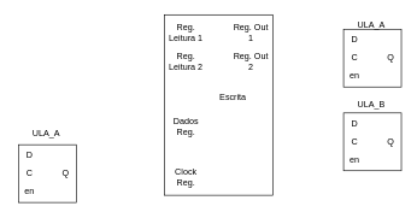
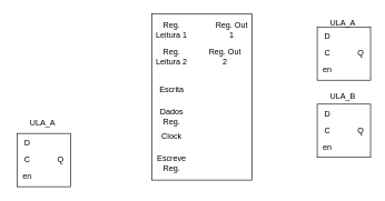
- <mxCell id="11" value="Reg. Out&lt;div&gt;2&lt;/div&gt;" style="text;html=1;align=center;verticalAlign=middle;whiteSpace=wrap;rounded=0;" vertex="1" parent="2"><mxGeometry x="90" y="50" width="60" height="30" as="geometry" /></mxCell>
+ <mxCell id="11" value="Reg. Out&lt;div&gt;2&lt;/div&gt;" style="text;html=1;align=center;verticalAlign=middle;whiteSpace=wrap;rounded=0;" vertex="1" parent="2"><mxGeometry x="80" y="50" width="60" height="30" as="geometry" /></mxCell>
- <mxCell id="6" value="Escrita" style="text;html=1;align=center;verticalAlign=middle;whiteSpace=wrap;rounded=0;" vertex="1" parent="2"><mxGeometry x="65" y="100" width="60" height="30" as="geometry" /></mxCell>
+ <mxCell id="6" value="Escrita" style="text;html=1;align=center;verticalAlign=middle;whiteSpace=wrap;rounded=0;" vertex="1" parent="2"><mxGeometry y="100" width="60" height="30" as="geometry" /></mxCell>
+ <mxCell id="8" value="Clock" style="text;html=1;align=center;verticalAlign=middle;whiteSpace=wrap;rounded=0;" vertex="1" parent="2"><mxGeometry y="170" width="60" height="30" as="geometry" /></mxCell>
- <mxCell id="9" value="Clock&lt;div&gt;Reg.&lt;/div&gt;" style="text;html=1;align=center;verticalAlign=middle;whiteSpace=wrap;rounded=0;" vertex="1" parent="2"><mxGeometry y="210" width="60" height="30" as="geometry" /></mxCell>
+ <mxCell id="9" value="Escreve&lt;div&gt;Reg.&lt;/div&gt;" style="text;html=1;align=center;verticalAlign=middle;whiteSpace=wrap;rounded=0;" vertex="1" parent="2"><mxGeometry y="210" width="60" height="30" as="geometry" /></mxCell>
